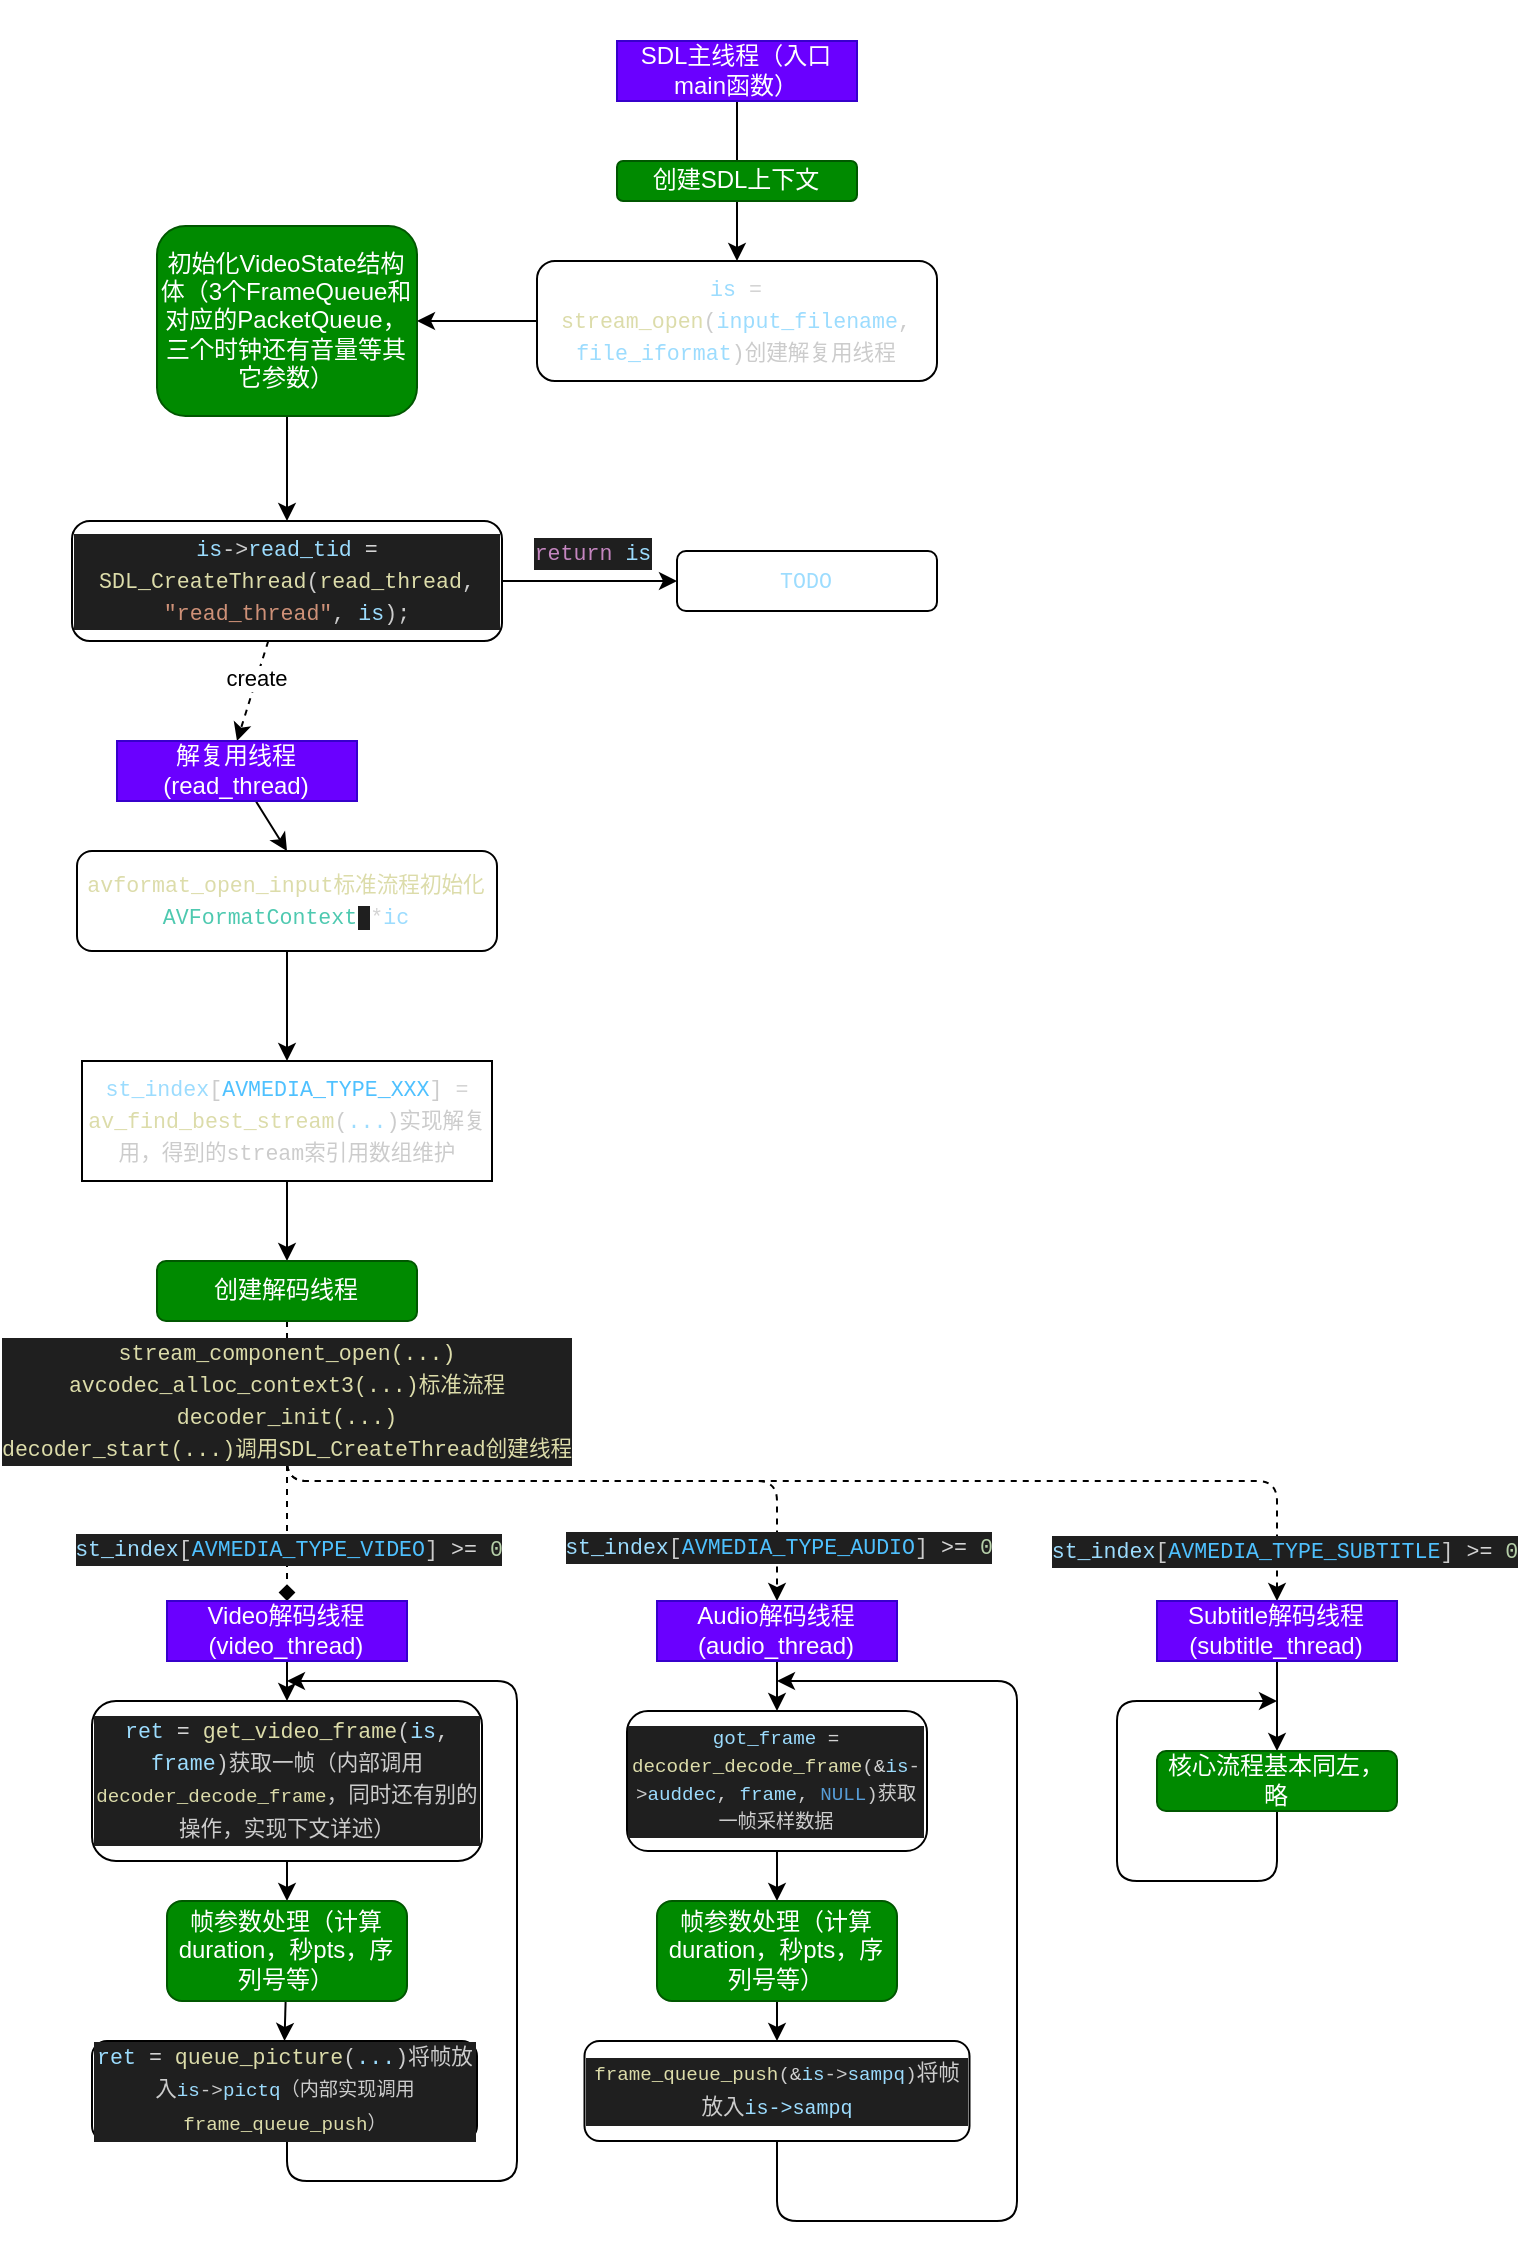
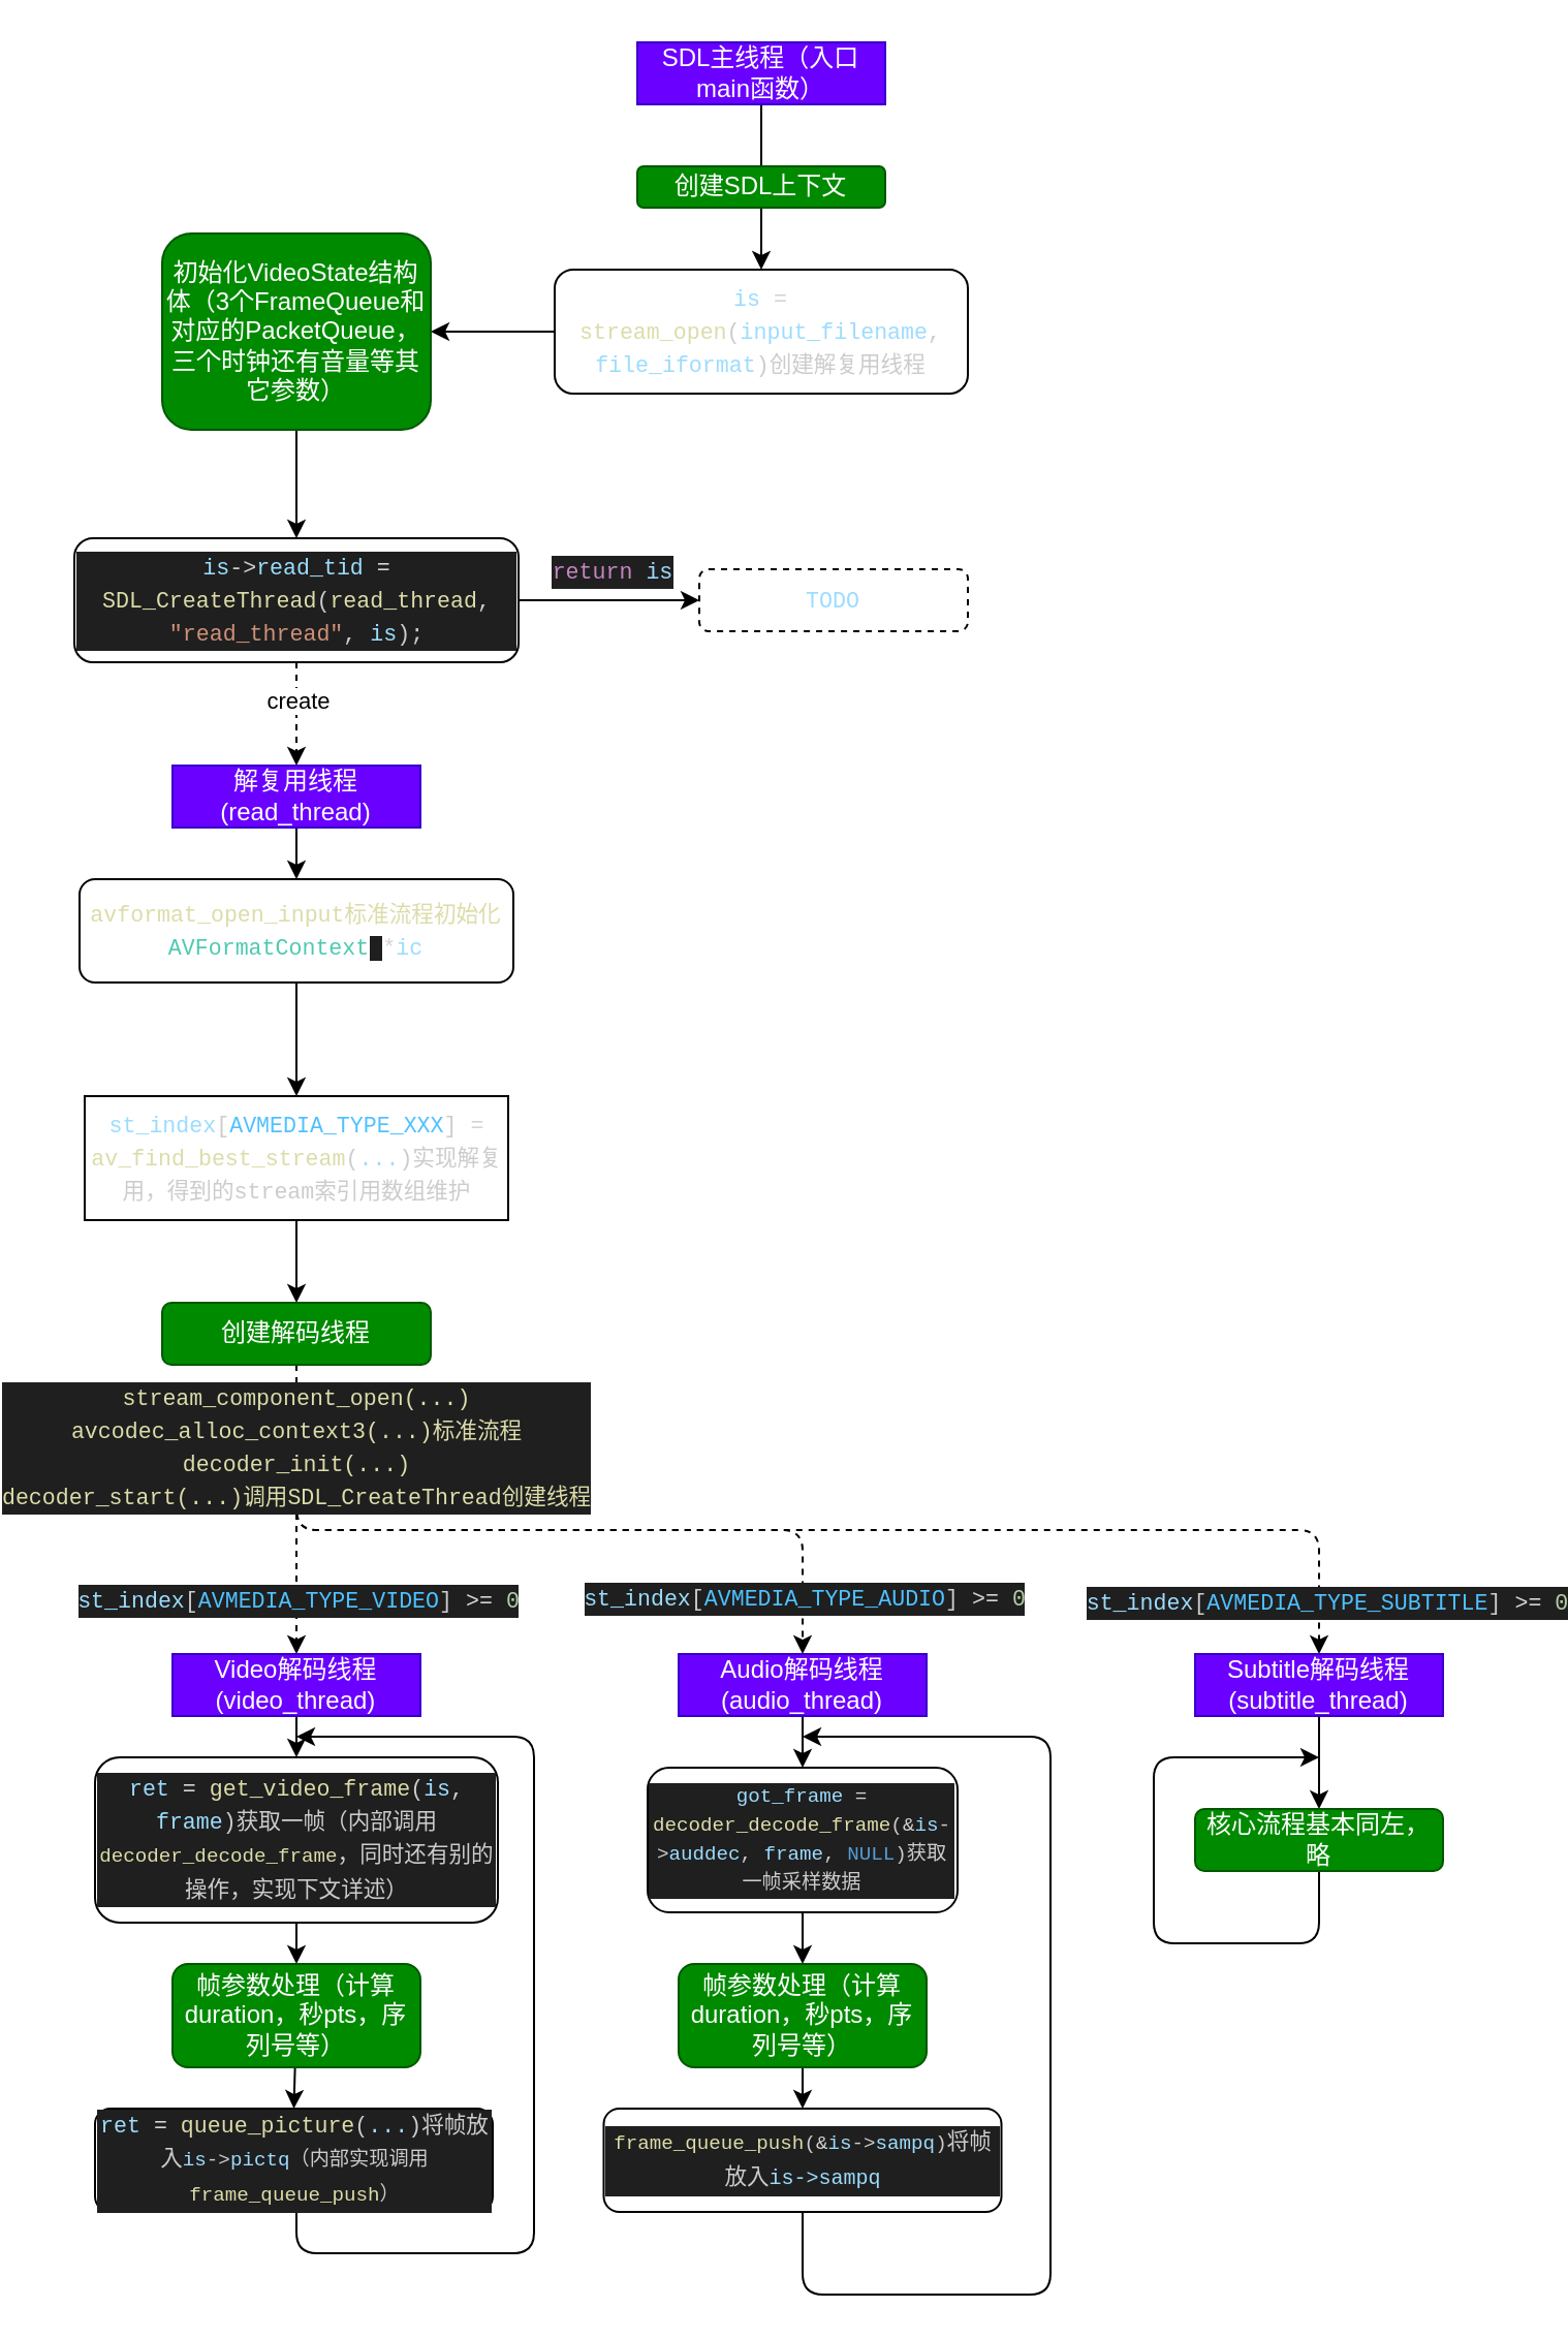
- <mxCell id="17" value="&lt;div style=&quot;font-family: Menlo, Monaco, &amp;quot;Courier New&amp;quot;, monospace; font-size: 10.8px; line-height: 16px;&quot;&gt;&lt;font color=&quot;#9cdcfe&quot;&gt;TODO&lt;/font&gt;&lt;/div&gt;" style="rounded=1;whiteSpace=wrap;html=1;" parent="1" vertex="1"><mxGeometry x="323" y="275" width="130" height="30" as="geometry" /></mxCell>
+ <mxCell id="17" value="&lt;div style=&quot;font-family: Menlo, Monaco, &amp;quot;Courier New&amp;quot;, monospace; font-size: 10.8px; line-height: 16px;&quot;&gt;&lt;font color=&quot;#9cdcfe&quot;&gt;TODO&lt;/font&gt;&lt;/div&gt;" style="rounded=1;whiteSpace=wrap;html=1;dashed=1;" parent="1" vertex="1"><mxGeometry x="323" y="275" width="130" height="30" as="geometry" /></mxCell>
- <mxCell id="16" value="解复用线程(read_thread)" style="rounded=0;whiteSpace=wrap;html=1;labelBackgroundColor=none;fillColor=#6a00ff;fontColor=#ffffff;strokeColor=#3700CC;" parent="1" vertex="1"><mxGeometry x="43" y="370" width="120" height="30" as="geometry" /></mxCell>
+ <mxCell id="16" value="解复用线程(read_thread)" style="rounded=0;whiteSpace=wrap;html=1;labelBackgroundColor=none;fillColor=#6a00ff;fontColor=#ffffff;strokeColor=#3700CC;" parent="1" vertex="1"><mxGeometry x="68" y="370" width="120" height="30" as="geometry" /></mxCell>
- <mxCell id="22" style="edgeStyle=none;html=1;entryX=0.5;entryY=0;entryDx=0;entryDy=0;dashed=1;endArrow=diamond;" parent="1" source="29" target="31" edge="1"><mxGeometry relative="1" as="geometry" /></mxCell>
+ <mxCell id="22" style="edgeStyle=none;html=1;entryX=0.5;entryY=0;entryDx=0;entryDy=0;dashed=1;" parent="1" source="29" target="31" edge="1"><mxGeometry relative="1" as="geometry" /></mxCell>
